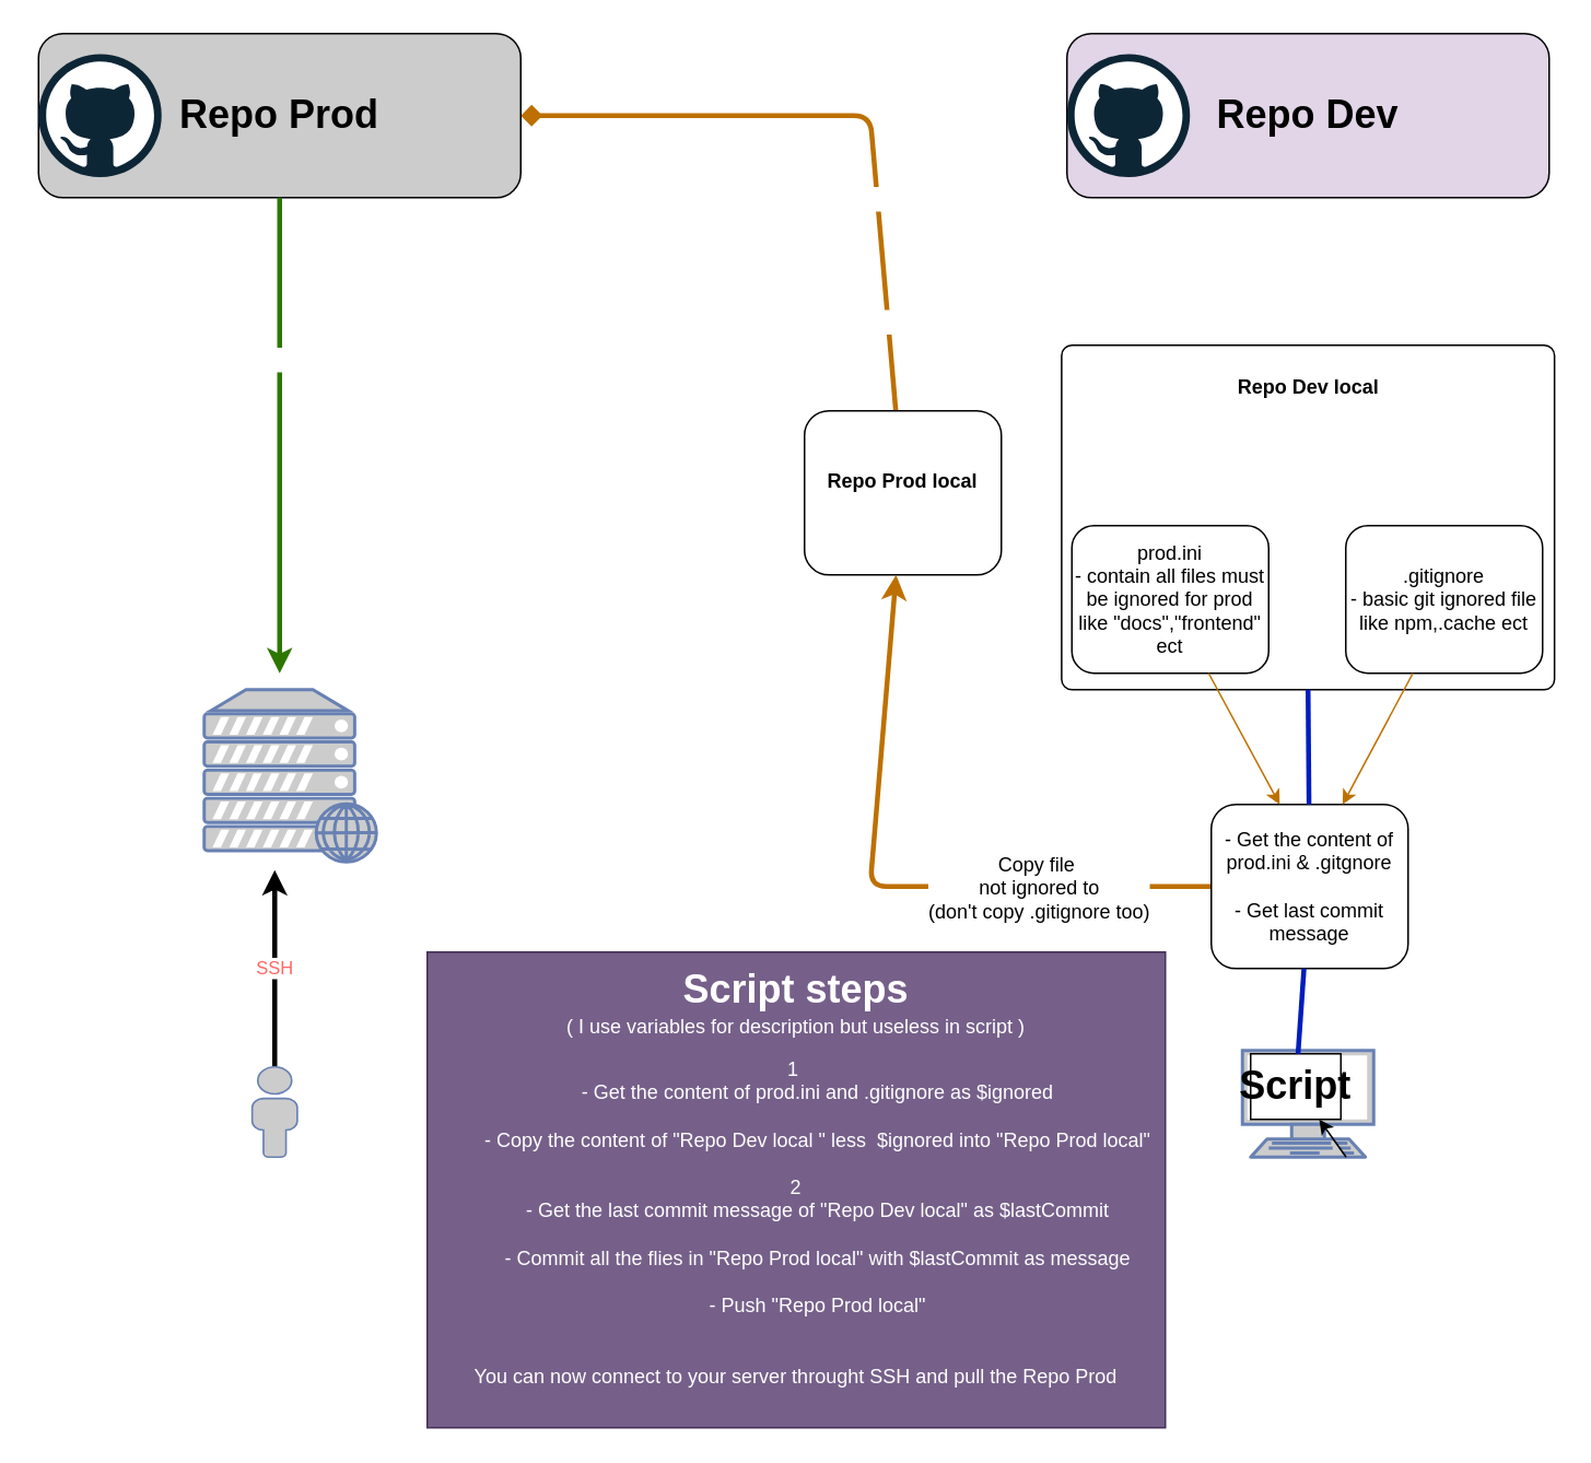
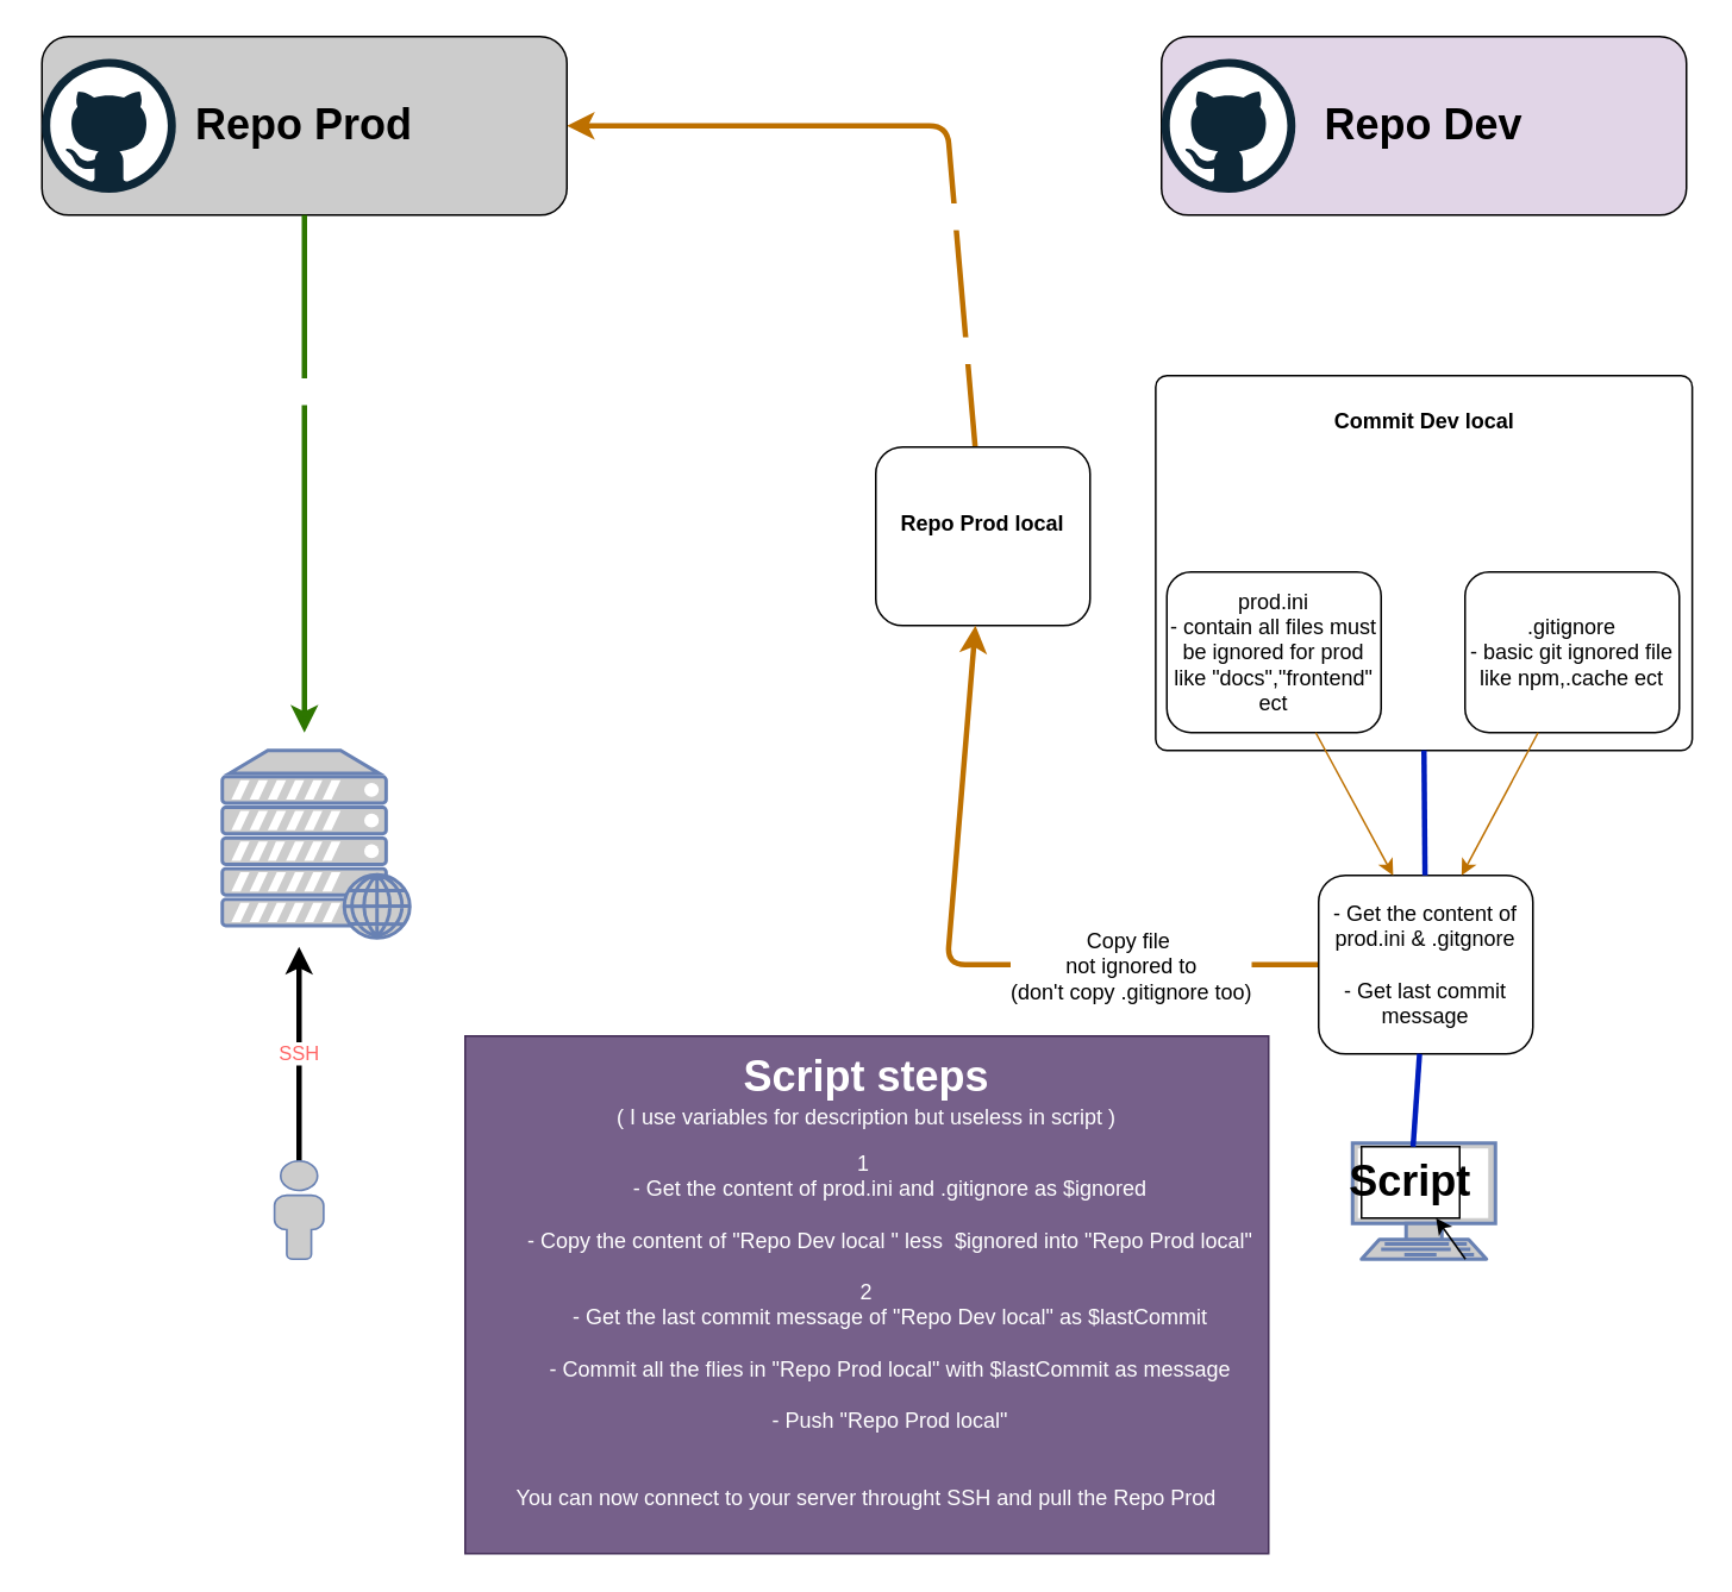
- <mxCell id="5" style="edgeStyle=none;html=1;fontSize=12;strokeWidth=3;fillColor=#f0a30a;strokeColor=#BD7000;endArrow=diamond;" parent="1" source="8" target="17" edge="1"><mxGeometry relative="1" as="geometry"><mxPoint x="531.787" y="490" as="sourcePoint" /><mxPoint x="407" y="70" as="targetPoint" /><Array as="points"><mxPoint x="530" y="70" /></Array></mxGeometry></mxCell>
+ <mxCell id="5" style="edgeStyle=none;html=1;fontSize=12;strokeWidth=3;fillColor=#f0a30a;strokeColor=#BD7000;" parent="1" source="8" target="17" edge="1"><mxGeometry relative="1" as="geometry"><mxPoint x="531.787" y="490" as="sourcePoint" /><mxPoint x="407" y="70" as="targetPoint" /><Array as="points"><mxPoint x="530" y="70" /></Array></mxGeometry></mxCell>
- <mxCell id="9" value="&lt;span style=&quot;font-weight: 700&quot;&gt;&lt;font style=&quot;font-size: 12px ; line-height: 0.5&quot;&gt;Repo Dev local&lt;/font&gt;&lt;/span&gt;" style="rounded=1;whiteSpace=wrap;html=1;shadow=0;labelBackgroundColor=none;fillColor=default;arcSize=3;labelPosition=center;verticalLabelPosition=top;align=center;verticalAlign=bottom;labelBorderColor=none;spacing=-33;" parent="1" vertex="1"><mxGeometry x="646.75" y="210" width="300.5" height="210" as="geometry" /></mxCell>
+ <mxCell id="9" value="&lt;span style=&quot;font-weight: 700&quot;&gt;&lt;font style=&quot;font-size: 12px ; line-height: 0.5&quot;&gt;Commit Dev local&lt;/font&gt;&lt;/span&gt;" style="rounded=1;whiteSpace=wrap;html=1;shadow=0;labelBackgroundColor=none;fillColor=default;arcSize=3;labelPosition=center;verticalLabelPosition=top;align=center;verticalAlign=bottom;labelBorderColor=none;spacing=-33;" parent="1" vertex="1"><mxGeometry x="646.75" y="210" width="300.5" height="210" as="geometry" /></mxCell>
